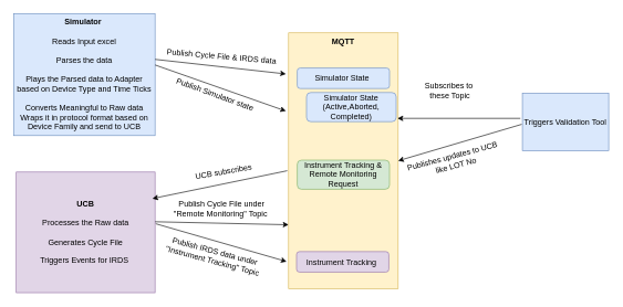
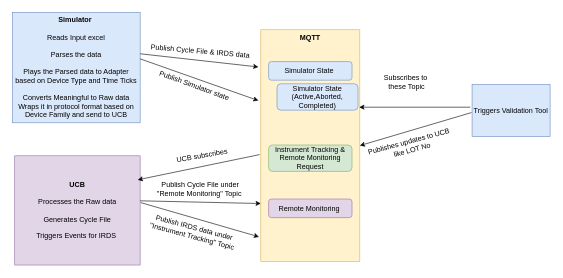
+ <mxCell id="13" value="Remote Monitoring&amp;nbsp;" style="rounded=1;whiteSpace=wrap;html=1;fillColor=#e1d5e7;strokeColor=#9673a6;" vertex="1" parent="1"><mxGeometry x="447" y="331" width="139" height="31" as="geometry" /></mxCell>
- <mxCell id="15" value="Instrument Tracking&amp;nbsp;" style="rounded=1;whiteSpace=wrap;html=1;fillColor=#e1d5e7;strokeColor=#9673a6;" vertex="1" parent="1"><mxGeometry x="446" y="379" width="139" height="31" as="geometry" /></mxCell>
